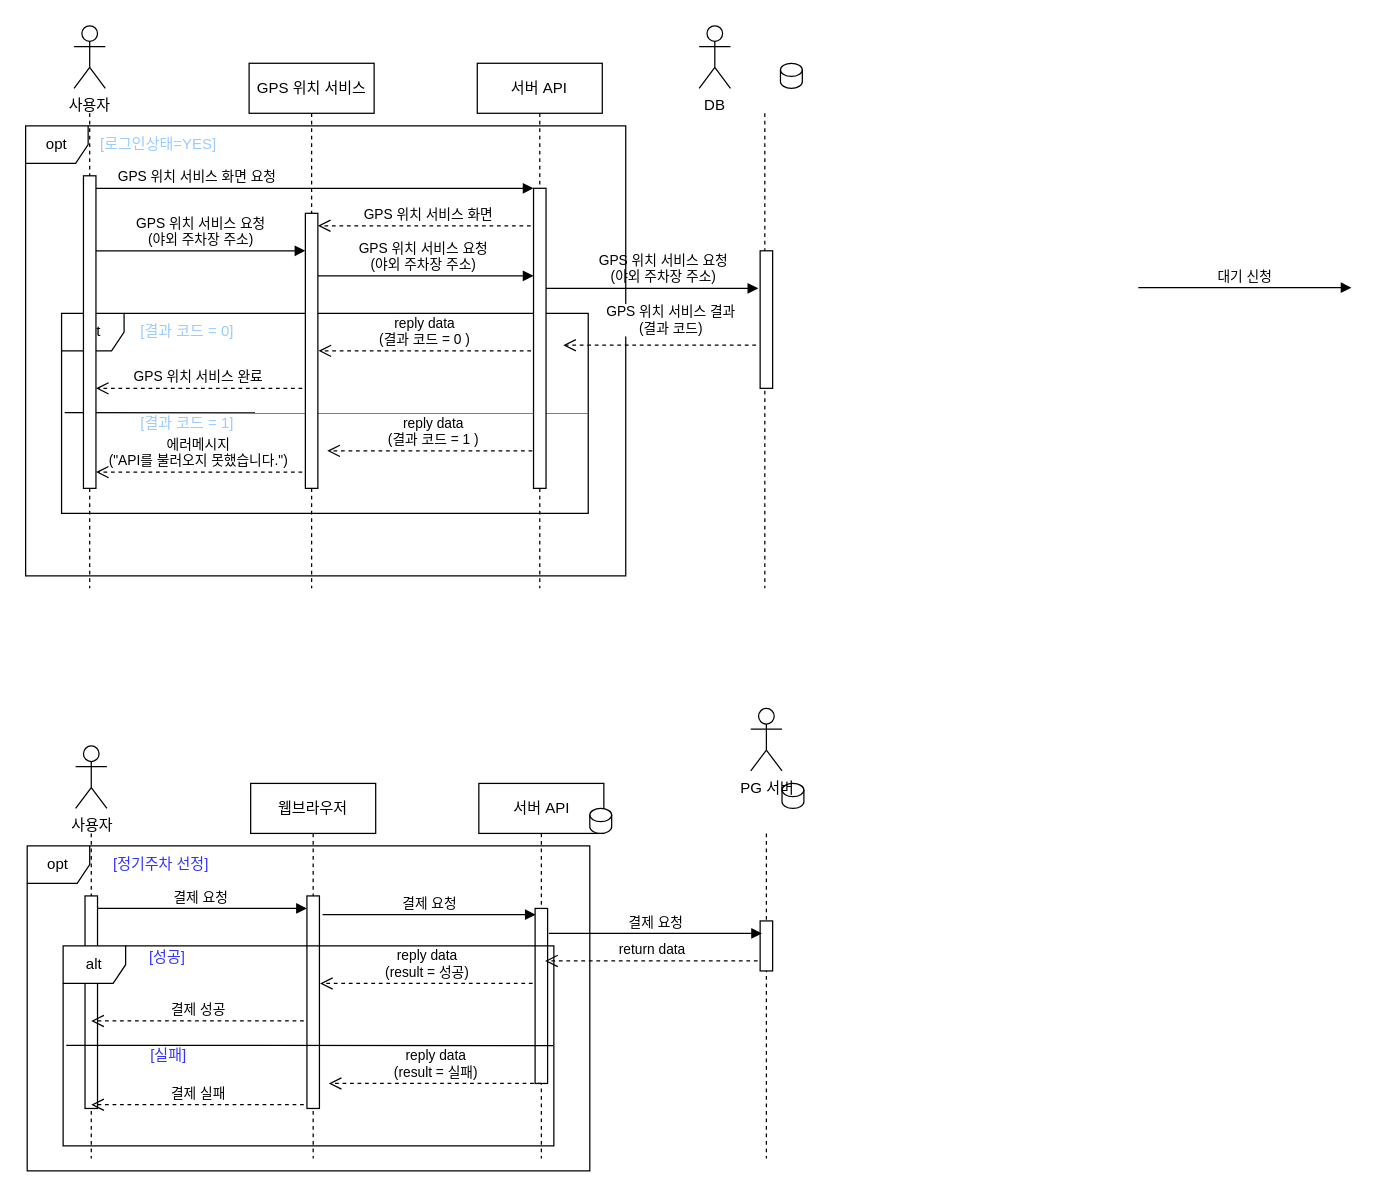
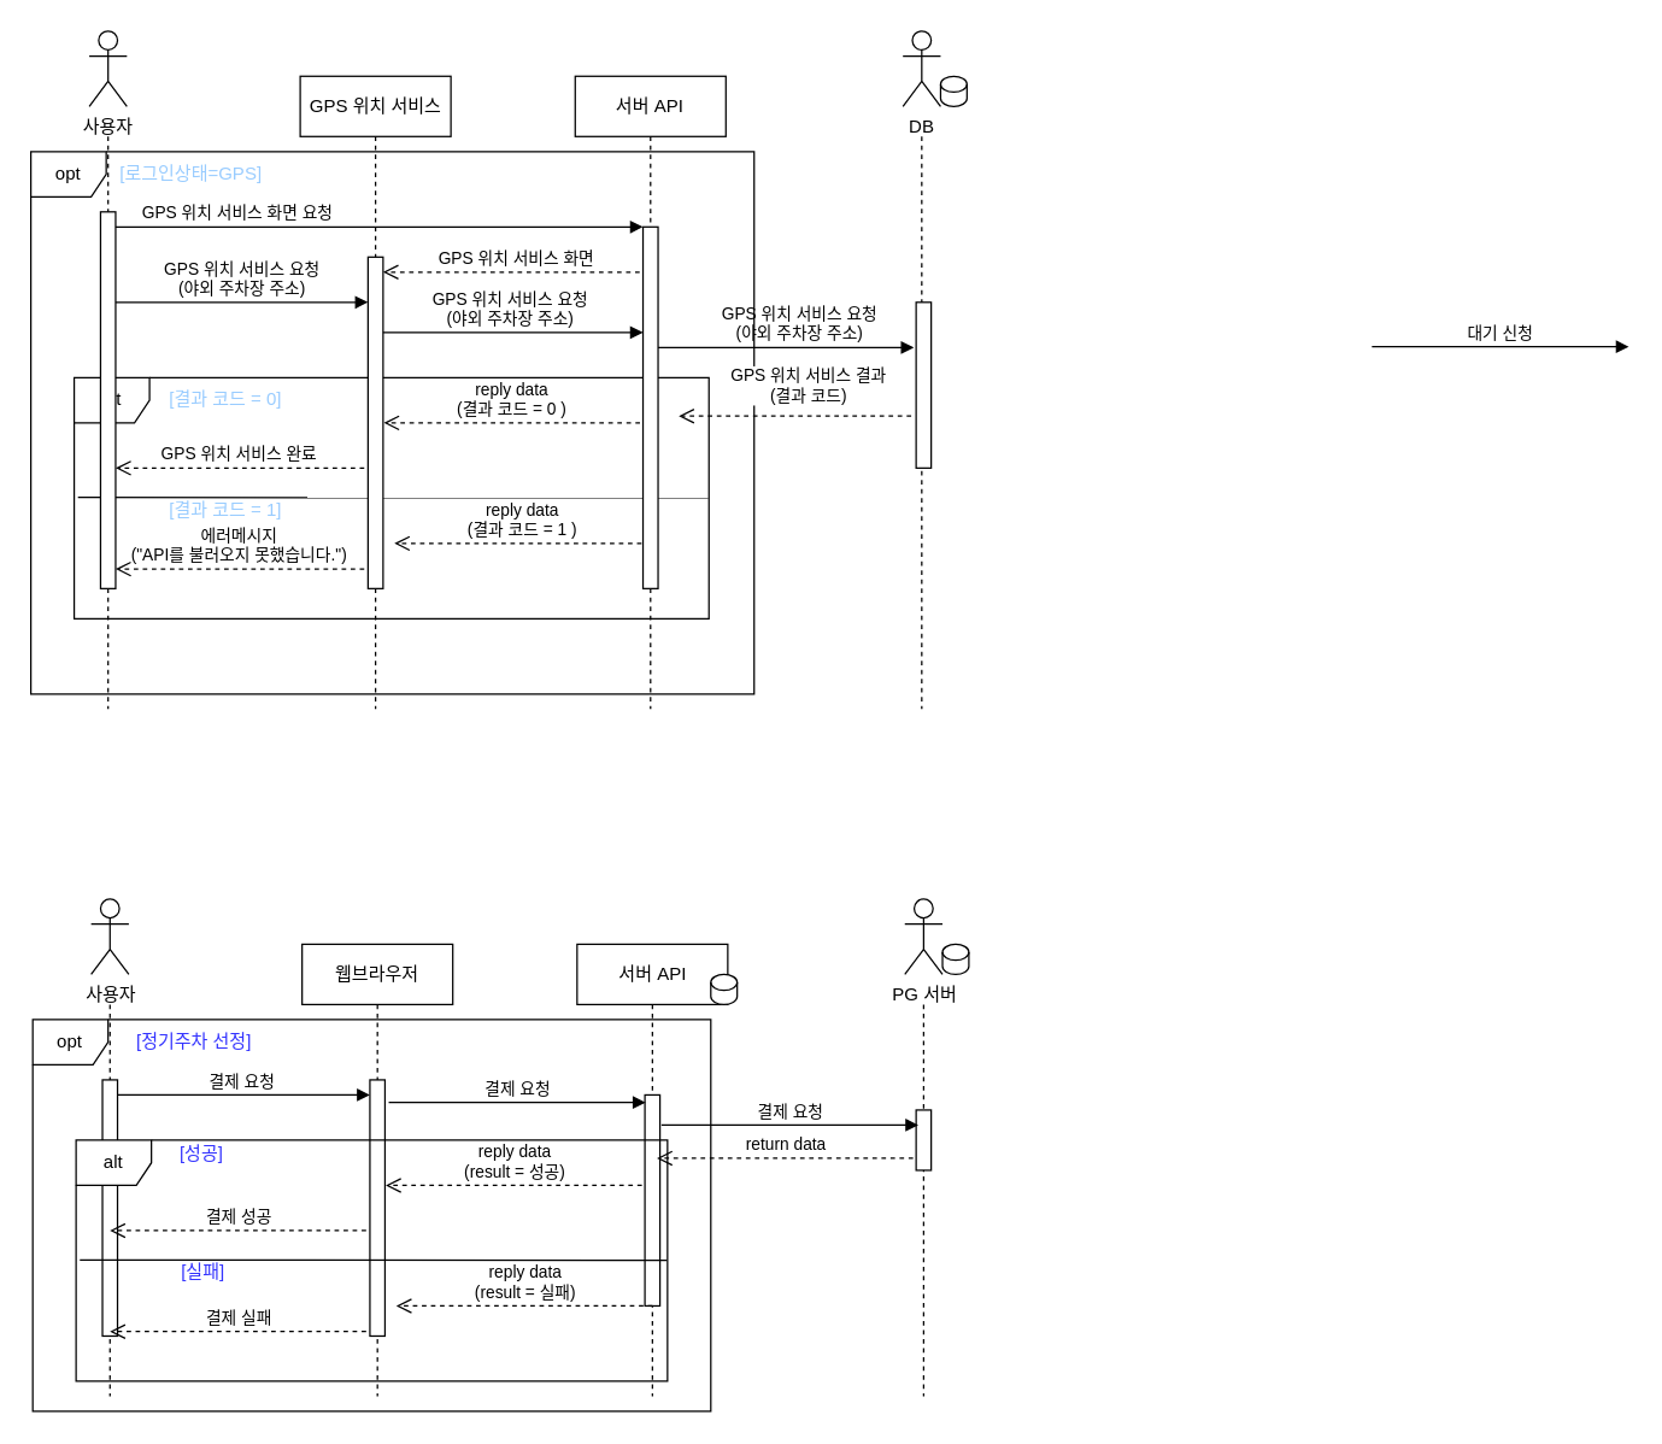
- <mxCell id="28" value="DB" style="shape=umlActor;verticalLabelPosition=bottom;verticalAlign=top;html=1;" parent="1" vertex="1"><mxGeometry x="558.75" y="20" width="25" height="50" as="geometry" /></mxCell>
+ <mxCell id="28" value="DB" style="shape=umlActor;verticalLabelPosition=bottom;verticalAlign=top;html=1;" parent="1" vertex="1"><mxGeometry x="598.75" y="20" width="25" height="50" as="geometry" /></mxCell>
- <mxCell id="7" value="&lt;font color=&quot;#99ccff&quot;&gt;[로그인상태=YES]&lt;/font&gt;" style="text;html=1;align=center;verticalAlign=middle;resizable=0;points=[];autosize=1;strokeColor=none;fillColor=none;" parent="5" vertex="1"><mxGeometry x="46.25" width="120" height="30" as="geometry" /></mxCell>
+ <mxCell id="7" value="&lt;font color=&quot;#99ccff&quot;&gt;[로그인상태=GPS]&lt;/font&gt;" style="text;html=1;align=center;verticalAlign=middle;resizable=0;points=[];autosize=1;strokeColor=none;fillColor=none;" parent="5" vertex="1"><mxGeometry x="46.25" width="120" height="30" as="geometry" /></mxCell>
- <mxCell id="45" value="PG 서버" style="shape=umlActor;verticalLabelPosition=bottom;verticalAlign=top;html=1;" parent="1" vertex="1"><mxGeometry x="600" y="566" width="25" height="50" as="geometry" /></mxCell>
+ <mxCell id="45" value="PG 서버" style="shape=umlActor;verticalLabelPosition=bottom;verticalAlign=top;html=1;" parent="1" vertex="1"><mxGeometry x="600" y="596" width="25" height="50" as="geometry" /></mxCell>
